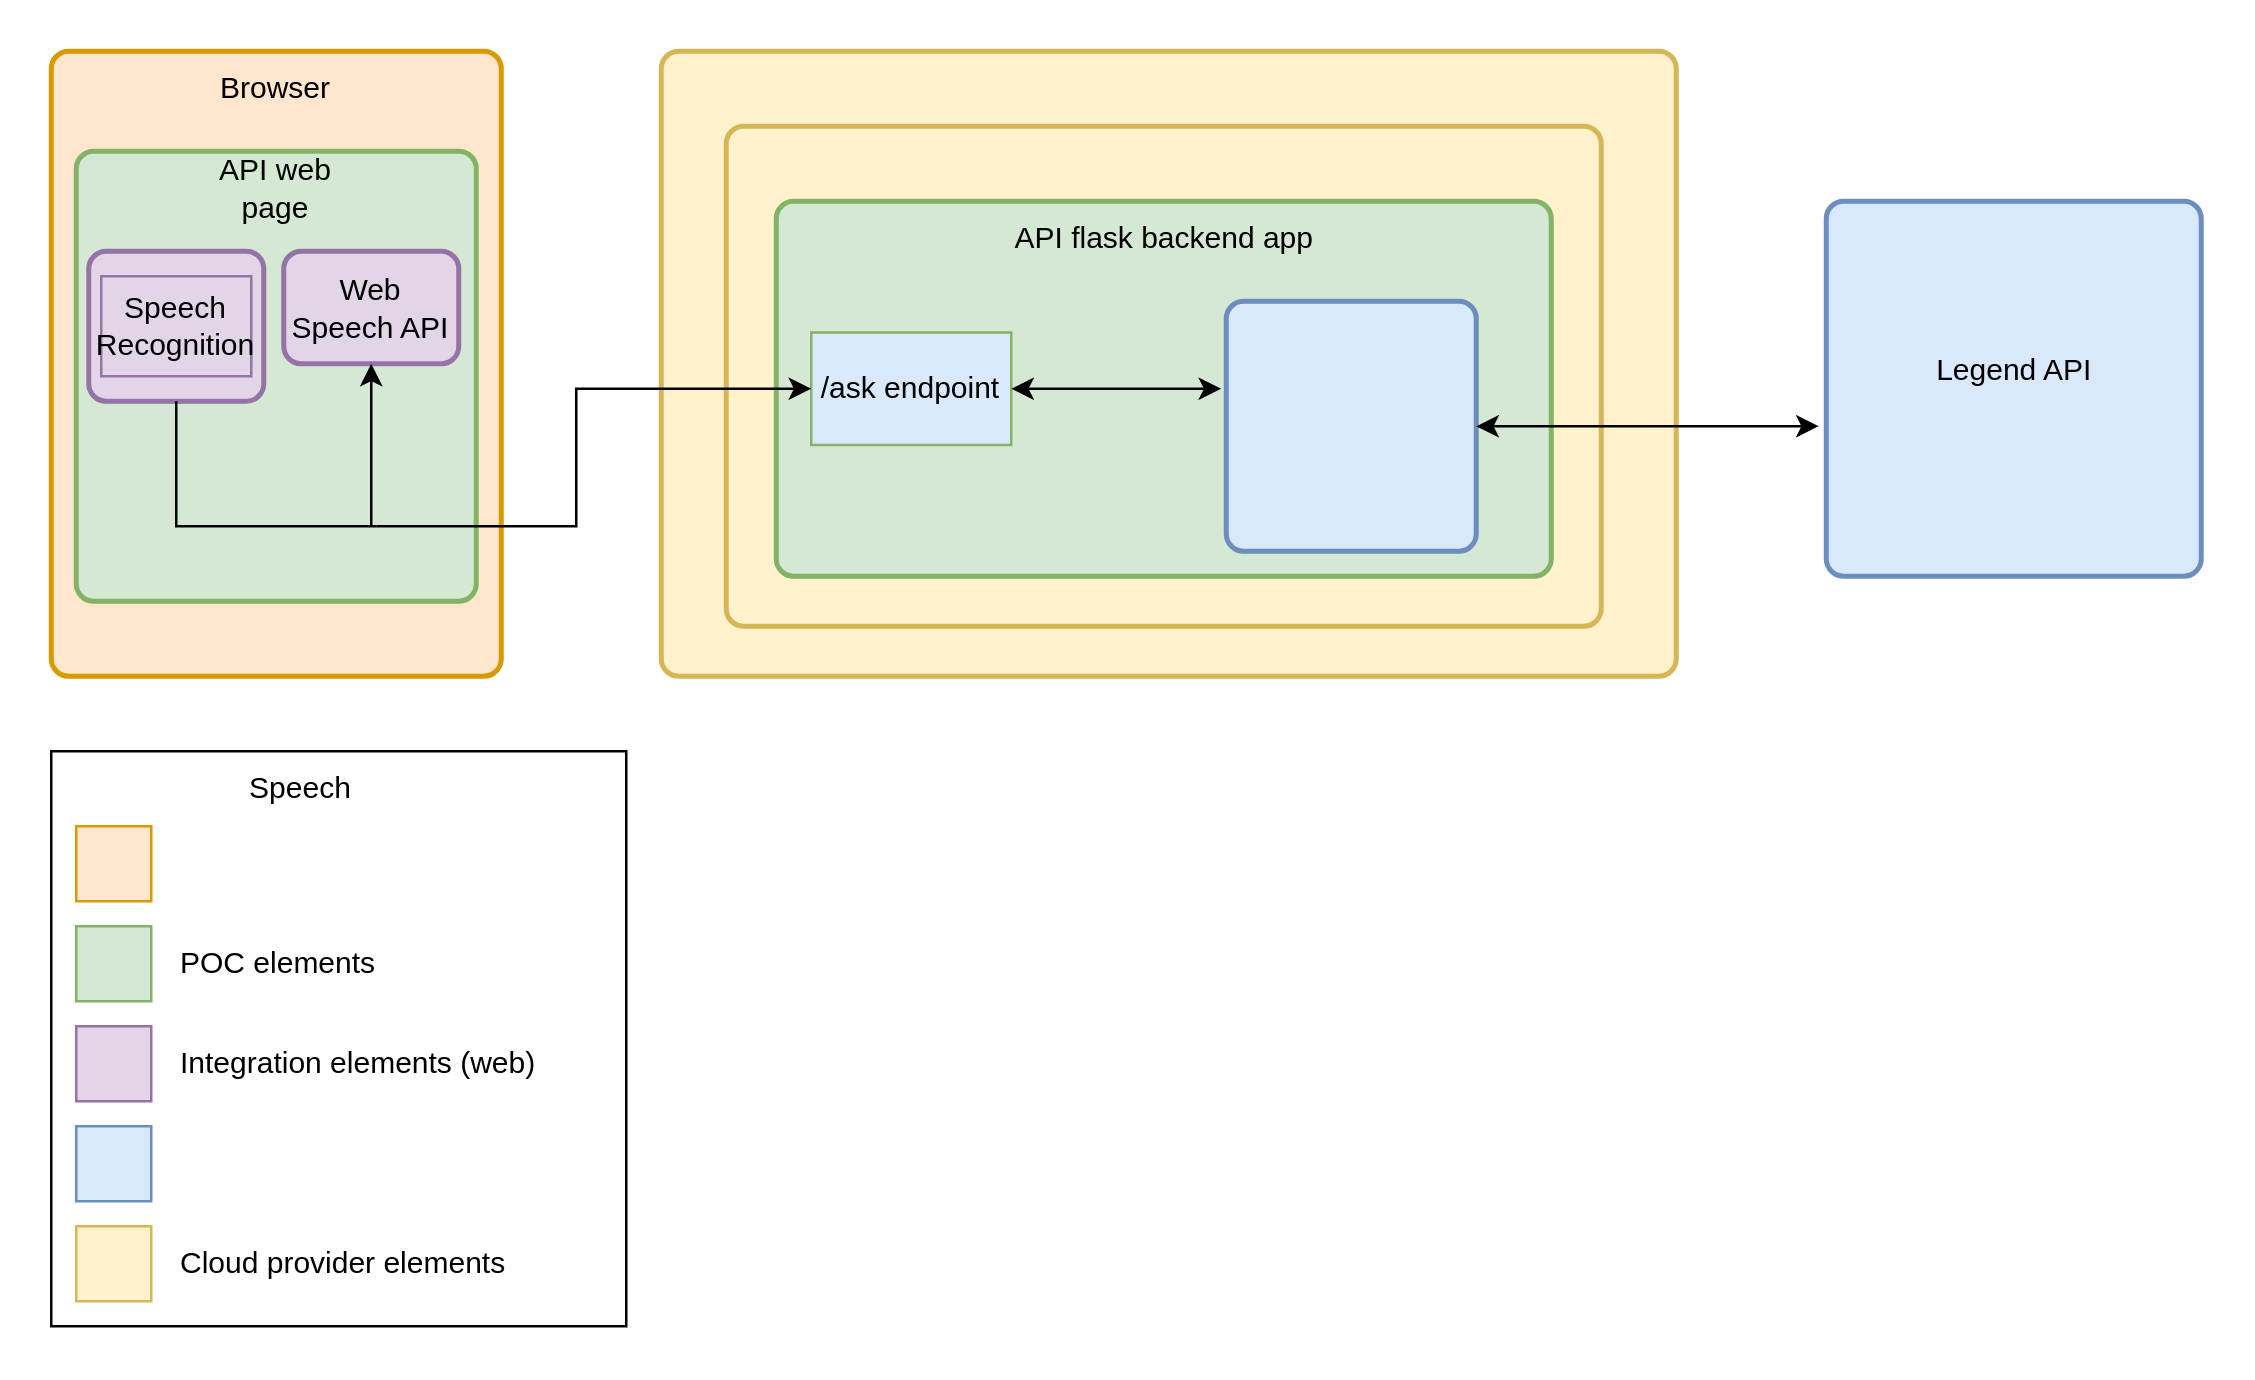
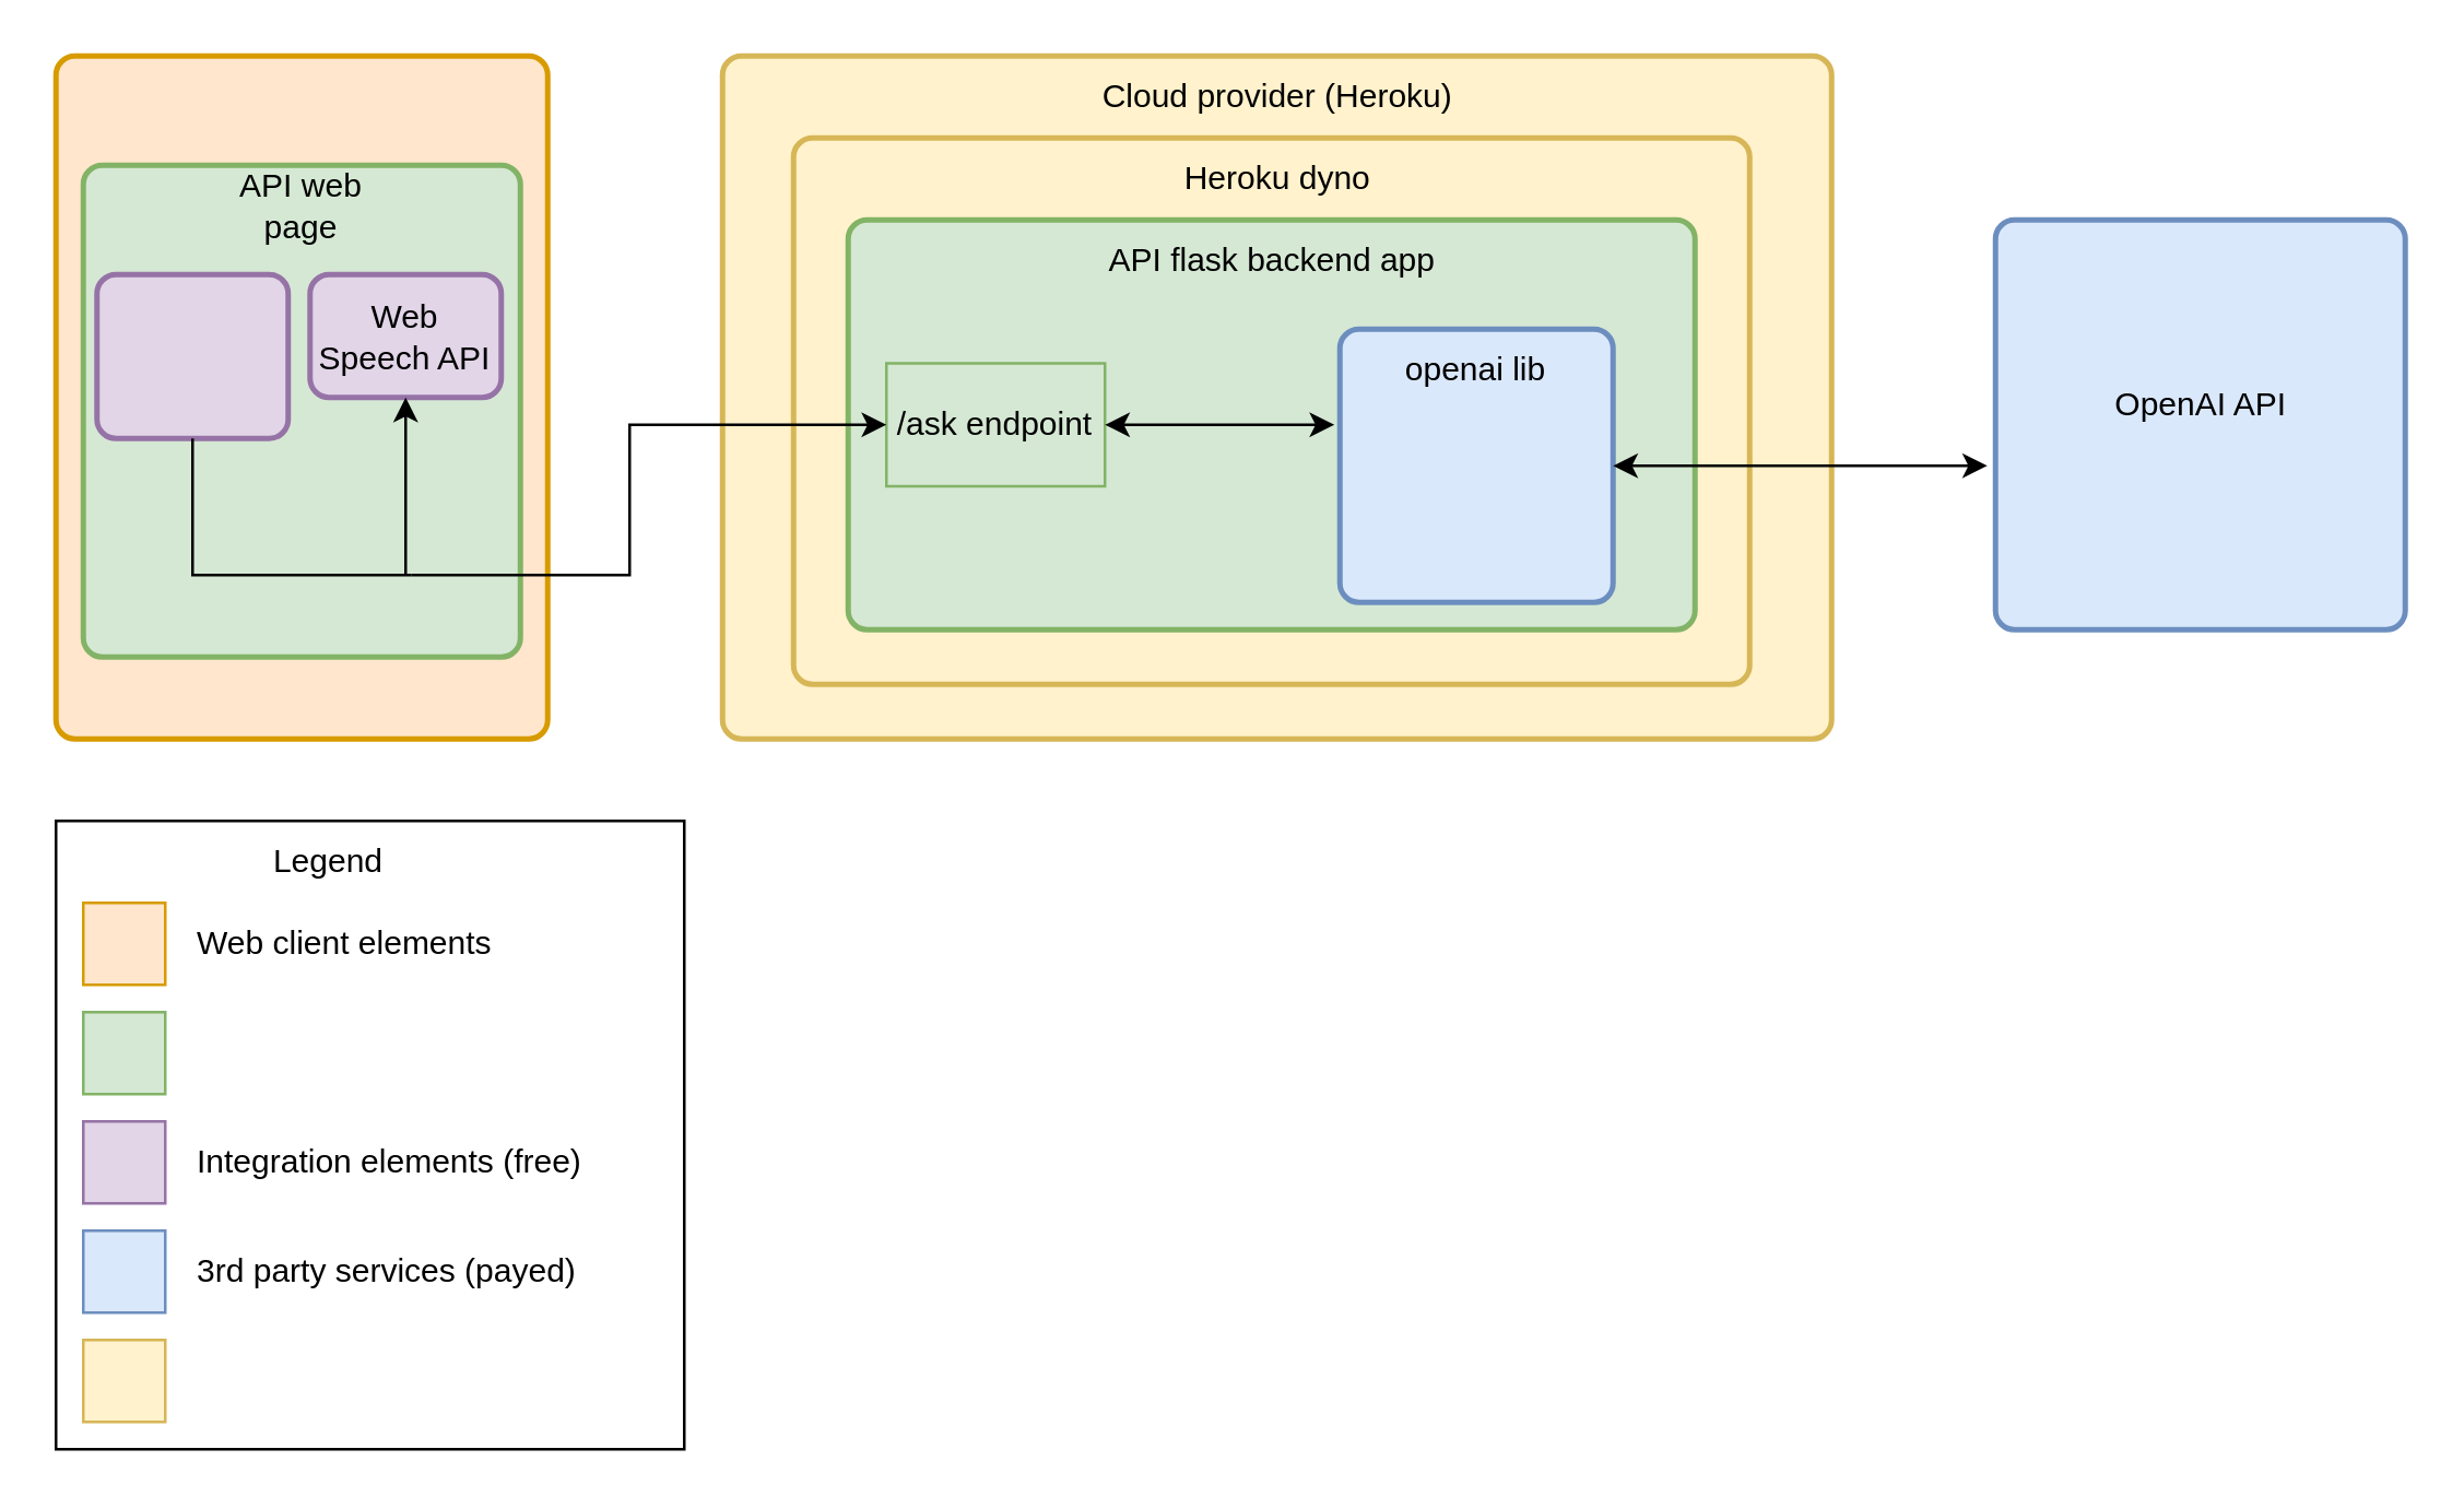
- <mxCell id="3" value="Browser" style="text;html=1;strokeColor=none;fillColor=none;align=center;verticalAlign=middle;whiteSpace=wrap;rounded=0;" vertex="1" parent="1"><mxGeometry x="80" y="20" width="60" height="30" as="geometry" /></mxCell>
+ <mxCell id="9" value="Cloud provider (Heroku)" style="text;html=1;strokeColor=none;fillColor=none;align=center;verticalAlign=middle;whiteSpace=wrap;rounded=0;" vertex="1" parent="1"><mxGeometry x="395.5" y="20" width="143" height="30" as="geometry" /></mxCell>
+ <mxCell id="11" value="Heroku dyno" style="text;html=1;strokeColor=none;fillColor=none;align=center;verticalAlign=middle;whiteSpace=wrap;rounded=0;" vertex="1" parent="1"><mxGeometry x="395.5" y="50" width="143" height="30" as="geometry" /></mxCell>
- <mxCell id="16" value="Speech Recognition" style="text;html=1;strokeColor=#9673a6;fillColor=#e1d5e7;align=center;verticalAlign=middle;whiteSpace=wrap;rounded=0;" vertex="1" parent="1"><mxGeometry x="40" y="110" width="60" height="40" as="geometry" /></mxCell>
+ <mxCell id="24" value="openai lib" style="text;html=1;strokeColor=none;fillColor=none;align=center;verticalAlign=middle;whiteSpace=wrap;rounded=0;" vertex="1" parent="1"><mxGeometry x="510" y="120" width="60" height="30" as="geometry" /></mxCell>
- <mxCell id="26" value="Legend API" style="text;html=1;strokeColor=none;fillColor=none;align=center;verticalAlign=middle;whiteSpace=wrap;rounded=0;" vertex="1" parent="1"><mxGeometry x="733.5" y="132.5" width="143" height="30" as="geometry" /></mxCell>
+ <mxCell id="26" value="OpenAI API" style="text;html=1;strokeColor=none;fillColor=none;align=center;verticalAlign=middle;whiteSpace=wrap;rounded=0;" vertex="1" parent="1"><mxGeometry x="733.5" y="132.5" width="143" height="30" as="geometry" /></mxCell>
- <mxCell id="17" value="/ask endpoint" style="rounded=0;whiteSpace=wrap;html=1;fillColor=#dae8fc;strokeColor=#82b366;" vertex="1" parent="1"><mxGeometry x="324" y="132.5" width="80" height="45" as="geometry" /></mxCell>
+ <mxCell id="17" value="/ask endpoint" style="rounded=0;whiteSpace=wrap;html=1;fillColor=#d5e8d4;strokeColor=#82b366;" vertex="1" parent="1"><mxGeometry x="324" y="132.5" width="80" height="45" as="geometry" /></mxCell>
- <mxCell id="15" value="Speech" style="text;html=1;strokeColor=none;fillColor=none;align=center;verticalAlign=middle;whiteSpace=wrap;rounded=0;" vertex="1" parent="1"><mxGeometry x="90" y="300" width="60" height="30" as="geometry" /></mxCell>
+ <mxCell id="15" value="Legend" style="text;html=1;strokeColor=none;fillColor=none;align=center;verticalAlign=middle;whiteSpace=wrap;rounded=0;" vertex="1" parent="1"><mxGeometry x="90" y="300" width="60" height="30" as="geometry" /></mxCell>
+ <mxCell id="28" value="Web client elements" style="text;html=1;strokeColor=none;fillColor=none;align=left;verticalAlign=middle;whiteSpace=wrap;rounded=0;" vertex="1" parent="1"><mxGeometry x="70" y="330" width="180" height="30" as="geometry" /></mxCell>
- <mxCell id="30" value="POC elements" style="text;html=1;strokeColor=none;fillColor=none;align=left;verticalAlign=middle;whiteSpace=wrap;rounded=0;" vertex="1" parent="1"><mxGeometry x="70" y="370" width="180" height="30" as="geometry" /></mxCell>
- <mxCell id="32" value="Integration elements (web)" style="text;html=1;strokeColor=none;fillColor=none;align=left;verticalAlign=middle;whiteSpace=wrap;rounded=0;" vertex="1" parent="1"><mxGeometry x="70" y="410" width="180" height="30" as="geometry" /></mxCell>
+ <mxCell id="32" value="Integration elements (free)" style="text;html=1;strokeColor=none;fillColor=none;align=left;verticalAlign=middle;whiteSpace=wrap;rounded=0;" vertex="1" parent="1"><mxGeometry x="70" y="410" width="180" height="30" as="geometry" /></mxCell>
+ <mxCell id="34" value="3rd party services (payed)" style="text;html=1;strokeColor=none;fillColor=none;align=left;verticalAlign=middle;whiteSpace=wrap;rounded=0;" vertex="1" parent="1"><mxGeometry x="70" y="450" width="180" height="30" as="geometry" /></mxCell>
- <mxCell id="36" value="Cloud provider elements" style="text;html=1;strokeColor=none;fillColor=none;align=left;verticalAlign=middle;whiteSpace=wrap;rounded=0;" vertex="1" parent="1"><mxGeometry x="70" y="490" width="180" height="30" as="geometry" /></mxCell>
